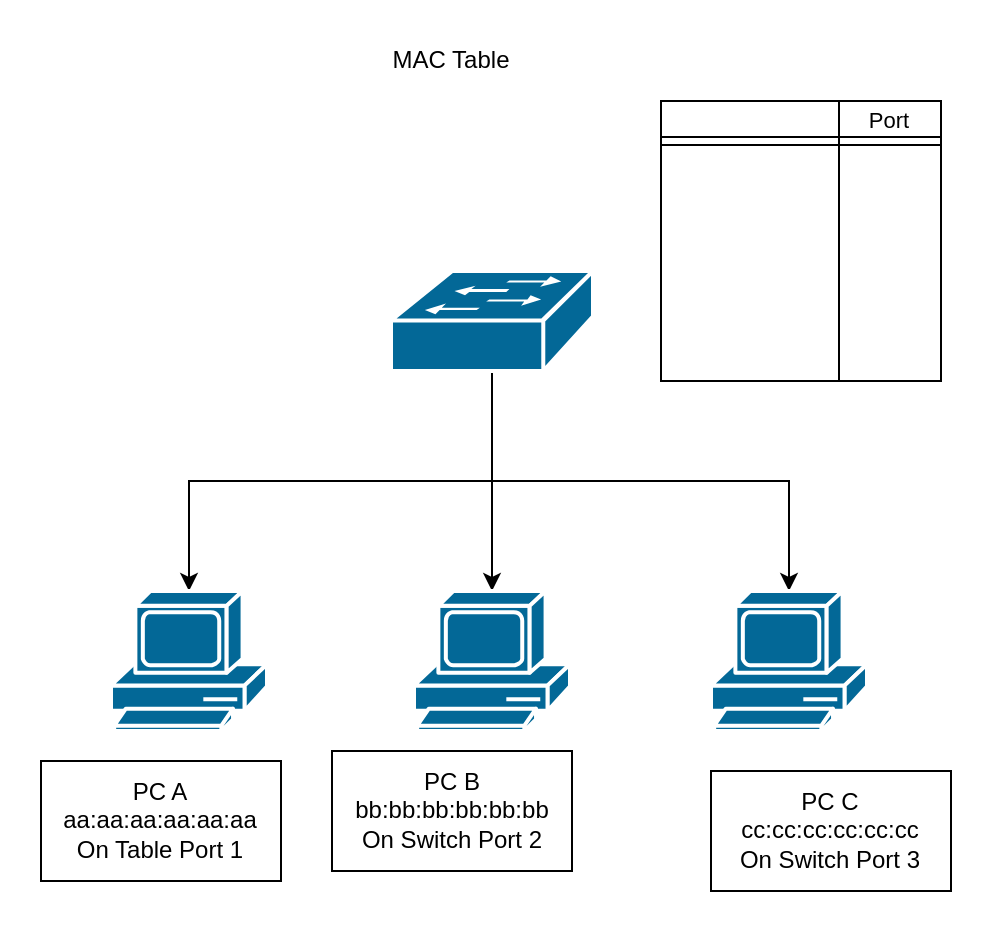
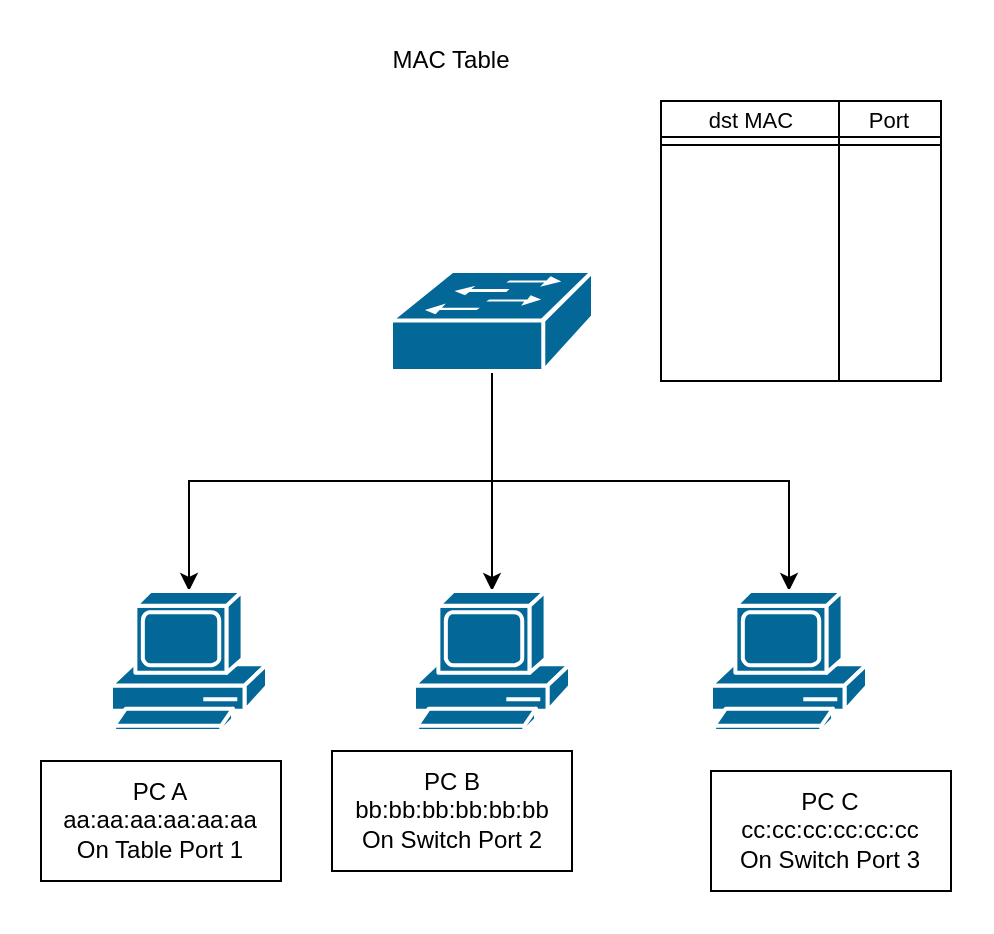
+ <mxCell id="16" value="&lt;font style=&quot;font-size: 11px;&quot;&gt;dst MAC&lt;/font&gt;" style="text;html=1;align=center;verticalAlign=middle;resizable=0;points=[];autosize=1;strokeColor=none;fillColor=none;" parent="1" vertex="1"><mxGeometry x="345" y="50" width="60" height="20" as="geometry" /></mxCell>
